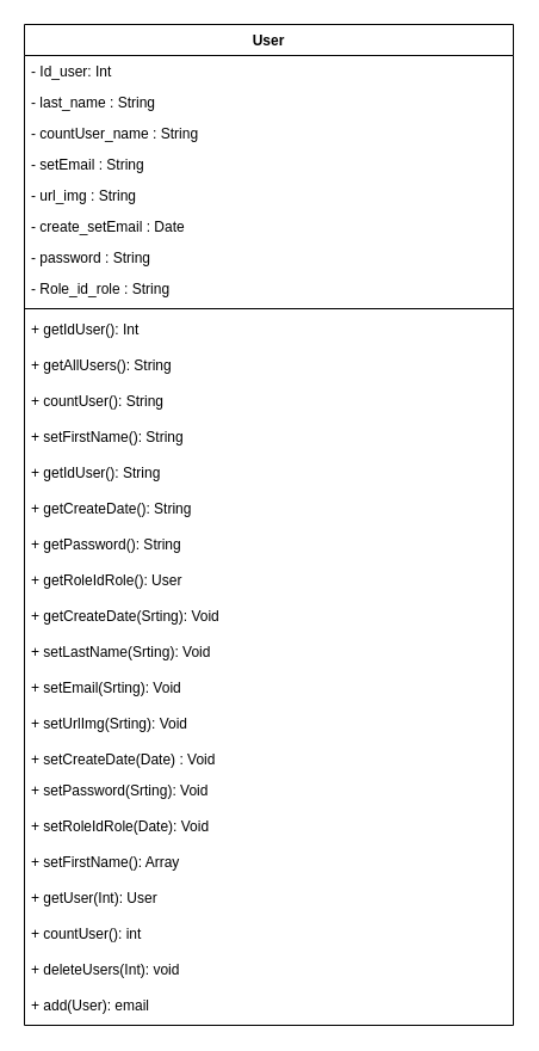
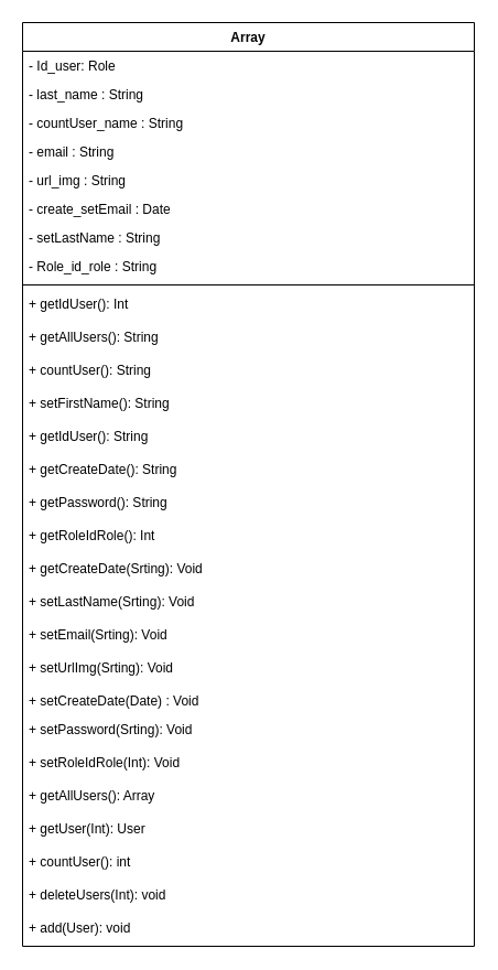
- <mxCell id="2" value="User" style="swimlane;fontStyle=1;align=center;verticalAlign=top;childLayout=stackLayout;horizontal=1;startSize=26;horizontalStack=0;resizeParent=1;resizeParentMax=0;resizeLast=0;collapsible=1;marginBottom=0;" parent="1" vertex="1"><mxGeometry x="20" y="20" width="410" height="838" as="geometry" /></mxCell>
+ <mxCell id="2" value="Array" style="swimlane;fontStyle=1;align=center;verticalAlign=top;childLayout=stackLayout;horizontal=1;startSize=26;horizontalStack=0;resizeParent=1;resizeParentMax=0;resizeLast=0;collapsible=1;marginBottom=0;" parent="1" vertex="1"><mxGeometry x="20" y="20" width="410" height="838" as="geometry" /></mxCell>
- <mxCell id="3" value="- Id_user: Int&#10;&#10;" style="text;strokeColor=none;fillColor=none;align=left;verticalAlign=top;spacingLeft=4;spacingRight=4;overflow=hidden;rotatable=0;points=[[0,0.5],[1,0.5]];portConstraint=eastwest;" parent="2" vertex="1"><mxGeometry y="26" width="410" height="26" as="geometry" /></mxCell>
+ <mxCell id="3" value="- Id_user: Role&#10;&#10;" style="text;strokeColor=none;fillColor=none;align=left;verticalAlign=top;spacingLeft=4;spacingRight=4;overflow=hidden;rotatable=0;points=[[0,0.5],[1,0.5]];portConstraint=eastwest;" parent="2" vertex="1"><mxGeometry y="26" width="410" height="26" as="geometry" /></mxCell>
- <mxCell id="6" value="- setEmail : String&#10;" style="text;strokeColor=none;fillColor=none;align=left;verticalAlign=top;spacingLeft=4;spacingRight=4;overflow=hidden;rotatable=0;points=[[0,0.5],[1,0.5]];portConstraint=eastwest;" parent="2" vertex="1"><mxGeometry y="104" width="410" height="26" as="geometry" /></mxCell>
+ <mxCell id="6" value="- email : String&#10;" style="text;strokeColor=none;fillColor=none;align=left;verticalAlign=top;spacingLeft=4;spacingRight=4;overflow=hidden;rotatable=0;points=[[0,0.5],[1,0.5]];portConstraint=eastwest;" parent="2" vertex="1"><mxGeometry y="104" width="410" height="26" as="geometry" /></mxCell>
- <mxCell id="9" value="- password : String&#10;" style="text;strokeColor=none;fillColor=none;align=left;verticalAlign=top;spacingLeft=4;spacingRight=4;overflow=hidden;rotatable=0;points=[[0,0.5],[1,0.5]];portConstraint=eastwest;" parent="2" vertex="1"><mxGeometry y="182" width="410" height="26" as="geometry" /></mxCell>
+ <mxCell id="9" value="- setLastName : String&#10;" style="text;strokeColor=none;fillColor=none;align=left;verticalAlign=top;spacingLeft=4;spacingRight=4;overflow=hidden;rotatable=0;points=[[0,0.5],[1,0.5]];portConstraint=eastwest;" parent="2" vertex="1"><mxGeometry y="182" width="410" height="26" as="geometry" /></mxCell>
- <mxCell id="19" value="+ getRoleIdRole(): User" style="text;strokeColor=none;fillColor=none;align=left;verticalAlign=top;spacingLeft=4;spacingRight=4;overflow=hidden;rotatable=0;points=[[0,0.5],[1,0.5]];portConstraint=eastwest;" parent="2" vertex="1"><mxGeometry y="452" width="410" height="30" as="geometry" /></mxCell>
+ <mxCell id="19" value="+ getRoleIdRole(): Int" style="text;strokeColor=none;fillColor=none;align=left;verticalAlign=top;spacingLeft=4;spacingRight=4;overflow=hidden;rotatable=0;points=[[0,0.5],[1,0.5]];portConstraint=eastwest;" parent="2" vertex="1"><mxGeometry y="452" width="410" height="30" as="geometry" /></mxCell>
- <mxCell id="26" value="+ setRoleIdRole(Date): Void" style="text;strokeColor=none;fillColor=none;align=left;verticalAlign=top;spacingLeft=4;spacingRight=4;overflow=hidden;rotatable=0;points=[[0,0.5],[1,0.5]];portConstraint=eastwest;" parent="2" vertex="1"><mxGeometry y="658" width="410" height="30" as="geometry" /></mxCell>
+ <mxCell id="26" value="+ setRoleIdRole(Int): Void" style="text;strokeColor=none;fillColor=none;align=left;verticalAlign=top;spacingLeft=4;spacingRight=4;overflow=hidden;rotatable=0;points=[[0,0.5],[1,0.5]];portConstraint=eastwest;" parent="2" vertex="1"><mxGeometry y="658" width="410" height="30" as="geometry" /></mxCell>
- <mxCell id="27" value="+ setFirstName(): Array" style="text;strokeColor=none;fillColor=none;align=left;verticalAlign=top;spacingLeft=4;spacingRight=4;overflow=hidden;rotatable=0;points=[[0,0.5],[1,0.5]];portConstraint=eastwest;" parent="2" vertex="1"><mxGeometry y="688" width="410" height="30" as="geometry" /></mxCell>
+ <mxCell id="27" value="+ getAllUsers(): Array" style="text;strokeColor=none;fillColor=none;align=left;verticalAlign=top;spacingLeft=4;spacingRight=4;overflow=hidden;rotatable=0;points=[[0,0.5],[1,0.5]];portConstraint=eastwest;" parent="2" vertex="1"><mxGeometry y="688" width="410" height="30" as="geometry" /></mxCell>
- <mxCell id="31" value="+ add(User): email" style="text;strokeColor=none;fillColor=none;align=left;verticalAlign=top;spacingLeft=4;spacingRight=4;overflow=hidden;rotatable=0;points=[[0,0.5],[1,0.5]];portConstraint=eastwest;" parent="2" vertex="1"><mxGeometry y="808" width="410" height="30" as="geometry" /></mxCell>
+ <mxCell id="31" value="+ add(User): void" style="text;strokeColor=none;fillColor=none;align=left;verticalAlign=top;spacingLeft=4;spacingRight=4;overflow=hidden;rotatable=0;points=[[0,0.5],[1,0.5]];portConstraint=eastwest;" parent="2" vertex="1"><mxGeometry y="808" width="410" height="30" as="geometry" /></mxCell>
